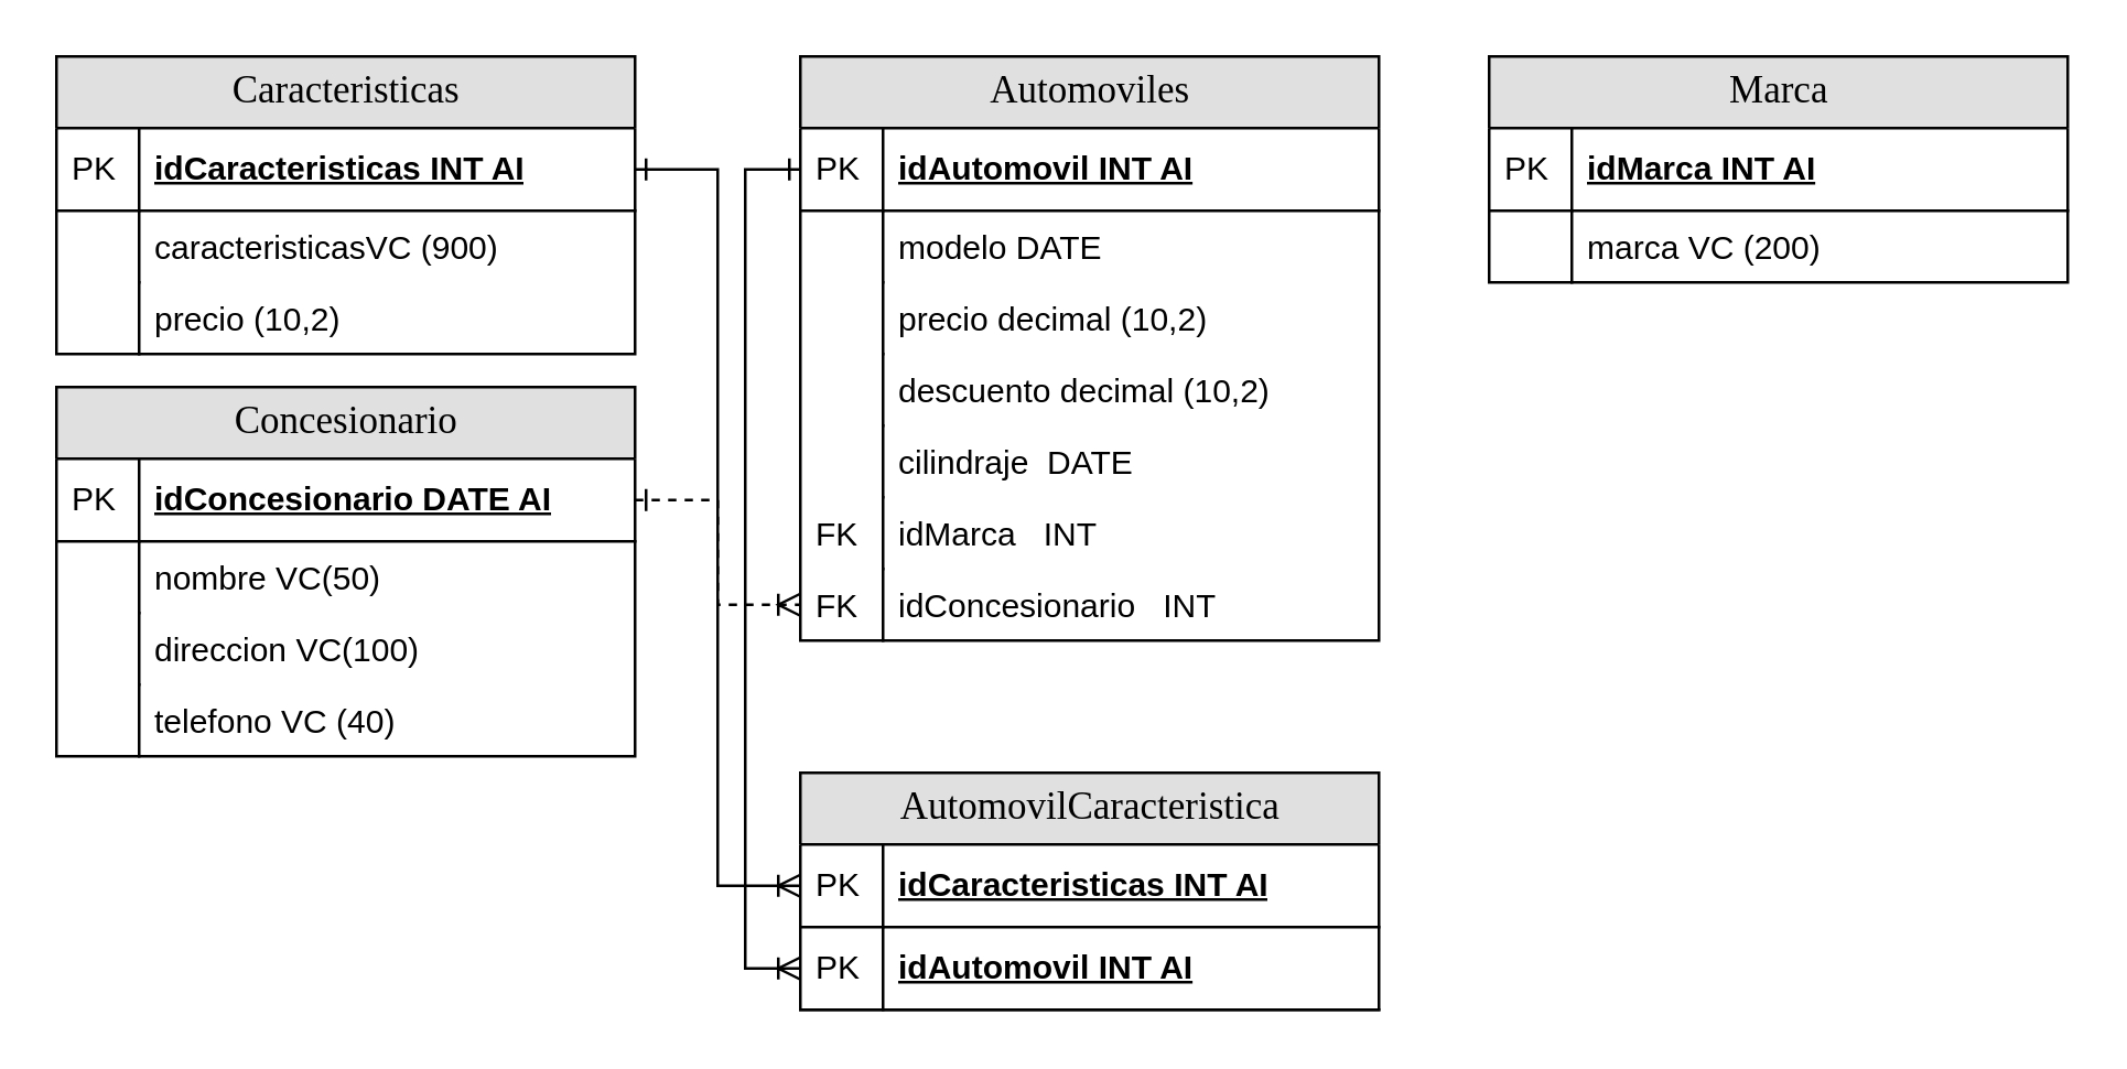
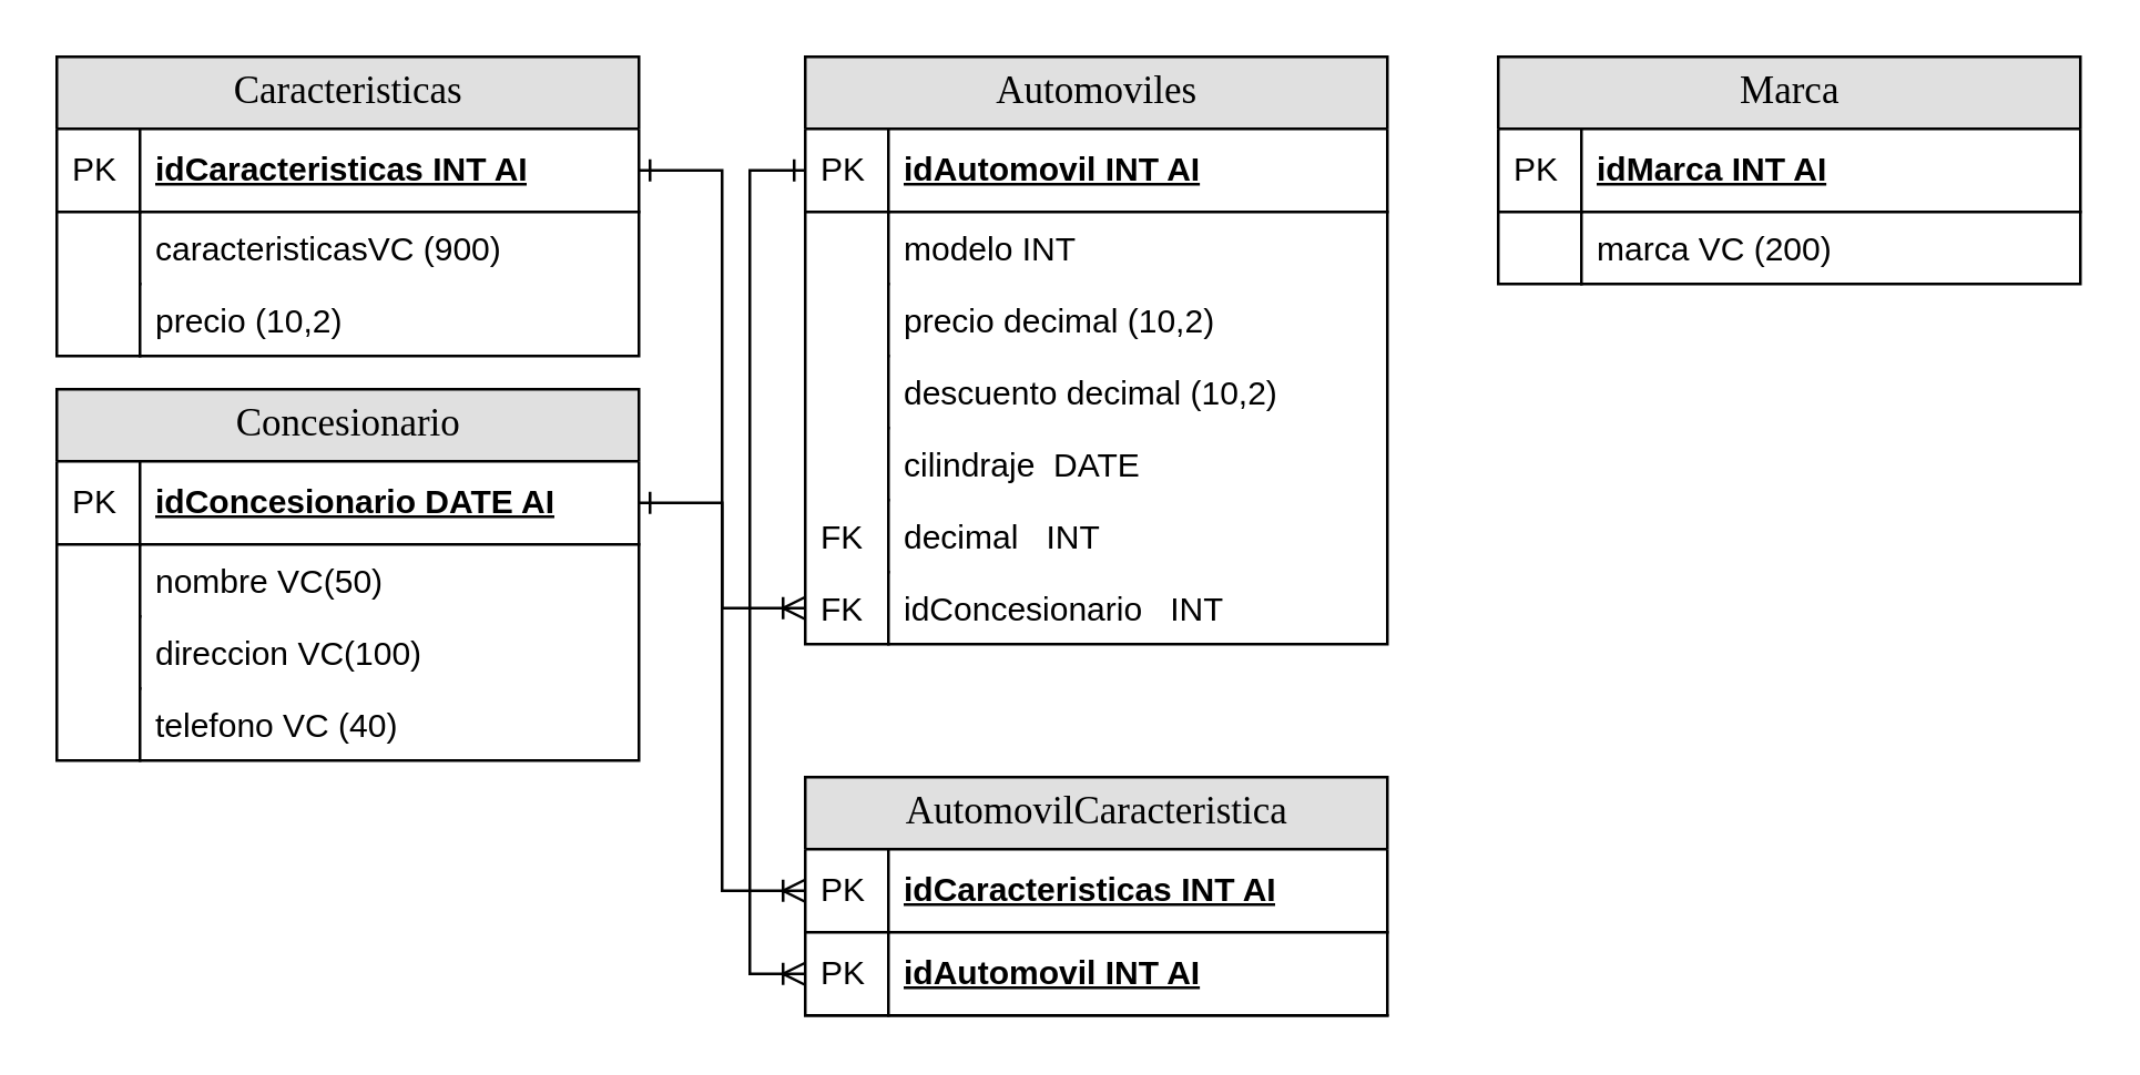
- <mxCell id="5" value="modelo DATE" style="shape=partialRectangle;top=0;left=0;right=0;bottom=0;html=1;align=left;verticalAlign=top;fillColor=none;spacingLeft=34;spacingRight=4;whiteSpace=wrap;overflow=hidden;rotatable=0;points=[[0,0.5],[1,0.5]];portConstraint=eastwest;dropTarget=0;" parent="2" vertex="1"><mxGeometry y="56" width="210" height="26" as="geometry" /></mxCell>
+ <mxCell id="5" value="modelo INT" style="shape=partialRectangle;top=0;left=0;right=0;bottom=0;html=1;align=left;verticalAlign=top;fillColor=none;spacingLeft=34;spacingRight=4;whiteSpace=wrap;overflow=hidden;rotatable=0;points=[[0,0.5],[1,0.5]];portConstraint=eastwest;dropTarget=0;" parent="2" vertex="1"><mxGeometry y="56" width="210" height="26" as="geometry" /></mxCell>
- <mxCell id="45" style="edgeStyle=orthogonalEdgeStyle;rounded=0;orthogonalLoop=1;jettySize=auto;html=1;entryX=0;entryY=0.5;entryDx=0;entryDy=0;startArrow=ERone;startFill=0;endArrow=ERoneToMany;endFill=0;dashed=1;" edge="1" parent="1" source="37" target="15"><mxGeometry relative="1" as="geometry" /></mxCell>
+ <mxCell id="45" style="edgeStyle=orthogonalEdgeStyle;rounded=0;orthogonalLoop=1;jettySize=auto;html=1;entryX=0;entryY=0.5;entryDx=0;entryDy=0;startArrow=ERone;startFill=0;endArrow=ERoneToMany;endFill=0;" edge="1" parent="1" source="37" target="15"><mxGeometry relative="1" as="geometry" /></mxCell>
- <mxCell id="13" value="idMarca&amp;nbsp;&amp;nbsp; INT" style="shape=partialRectangle;top=0;left=0;right=0;bottom=0;html=1;align=left;verticalAlign=top;fillColor=none;spacingLeft=34;spacingRight=4;whiteSpace=wrap;overflow=hidden;rotatable=0;points=[[0,0.5],[1,0.5]];portConstraint=eastwest;dropTarget=0;" vertex="1" parent="2"><mxGeometry y="160" width="210" height="26" as="geometry" /></mxCell>
+ <mxCell id="13" value="decimal&amp;nbsp;&amp;nbsp; INT" style="shape=partialRectangle;top=0;left=0;right=0;bottom=0;html=1;align=left;verticalAlign=top;fillColor=none;spacingLeft=34;spacingRight=4;whiteSpace=wrap;overflow=hidden;rotatable=0;points=[[0,0.5],[1,0.5]];portConstraint=eastwest;dropTarget=0;" vertex="1" parent="2"><mxGeometry y="160" width="210" height="26" as="geometry" /></mxCell>
